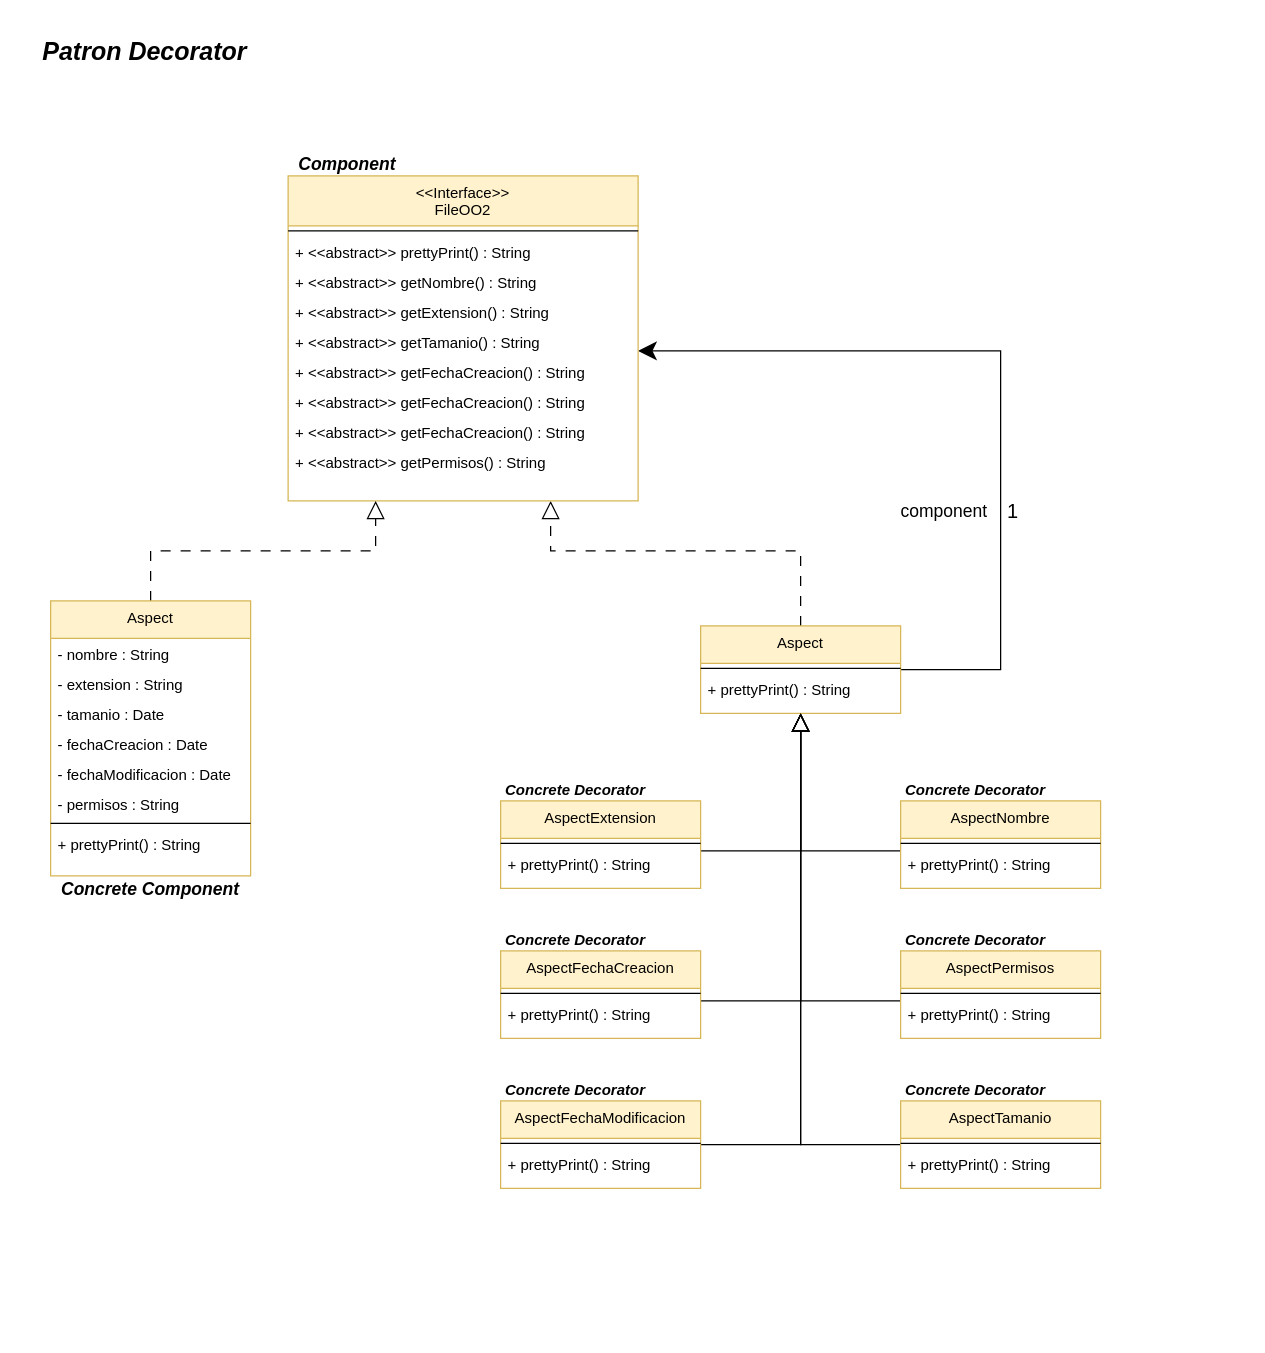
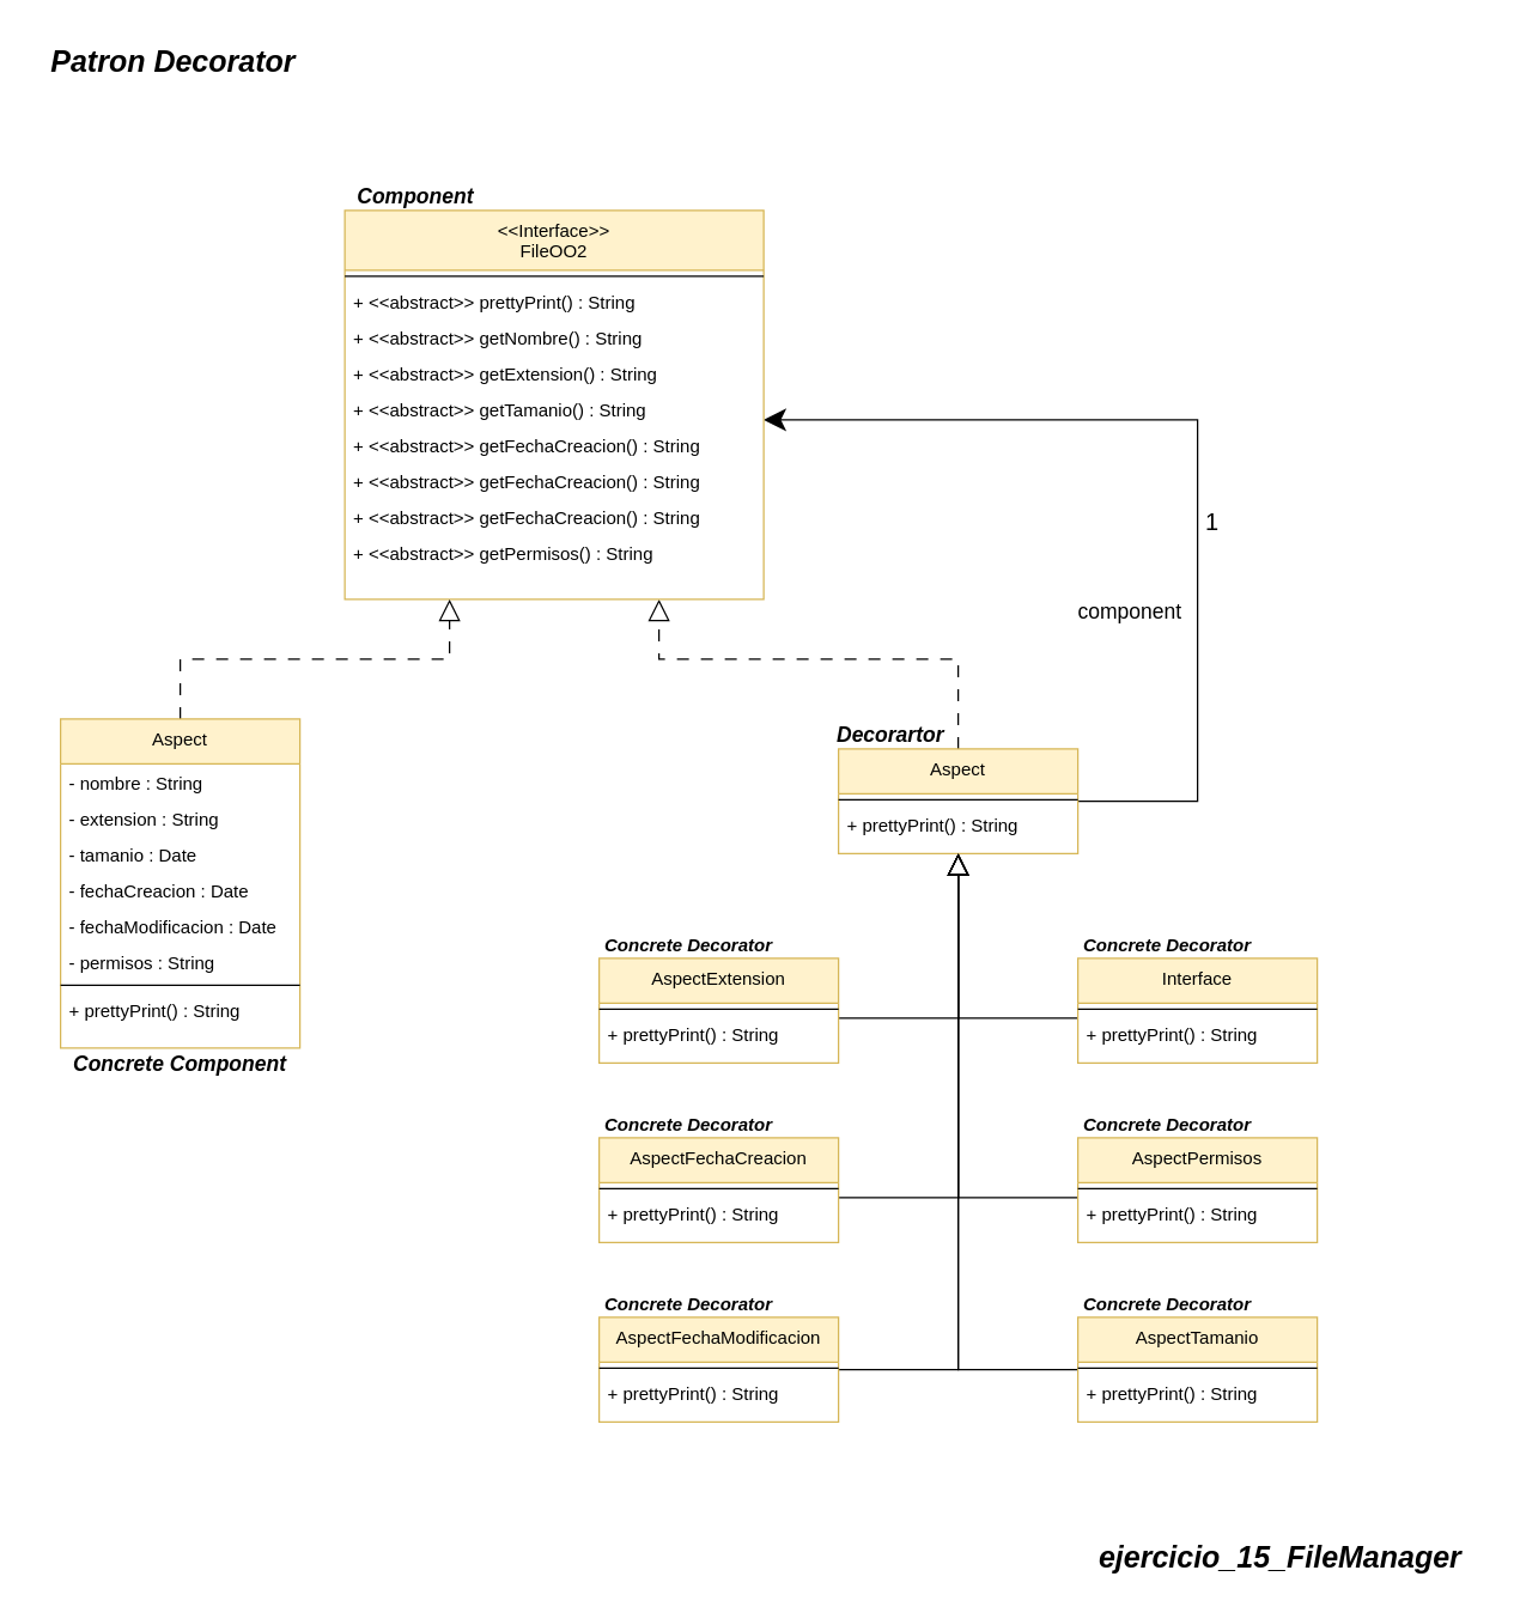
- <mxCell id="63" value="1" style="text;html=1;align=center;verticalAlign=middle;whiteSpace=wrap;rounded=0;fontSize=16;" vertex="1" parent="1"><mxGeometry x="800" y="400" width="20" height="15" as="geometry" /></mxCell>
+ <mxCell id="63" value="1" style="text;html=1;align=center;verticalAlign=middle;whiteSpace=wrap;rounded=0;fontSize=16;" vertex="1" parent="1"><mxGeometry x="800" y="340" width="20" height="15" as="geometry" /></mxCell>
+ <mxCell id="9" value="&lt;font size=&quot;1&quot; style=&quot;&quot;&gt;&lt;b style=&quot;&quot;&gt;&lt;i style=&quot;font-size: 14px;&quot;&gt;Decorartor&lt;/i&gt;&lt;/b&gt;&lt;/font&gt;" style="text;html=1;align=center;verticalAlign=middle;whiteSpace=wrap;rounded=0;fontSize=16;" vertex="1" parent="1"><mxGeometry x="560" y="480" width="70" height="20" as="geometry" /></mxCell>
- <mxCell id="26" value="AspectNombre" style="swimlane;fontStyle=0;align=center;verticalAlign=top;childLayout=stackLayout;horizontal=1;startSize=30;horizontalStack=0;resizeParent=1;resizeLast=0;collapsible=1;marginBottom=0;rounded=0;shadow=0;strokeWidth=1;fillColor=#fff2cc;strokeColor=#d6b656;" vertex="1" parent="1"><mxGeometry x="720" y="640" width="160" height="70" as="geometry"><mxRectangle x="110" y="-20" width="160" height="26" as="alternateBounds" /></mxGeometry></mxCell>
+ <mxCell id="26" value="Interface" style="swimlane;fontStyle=0;align=center;verticalAlign=top;childLayout=stackLayout;horizontal=1;startSize=30;horizontalStack=0;resizeParent=1;resizeLast=0;collapsible=1;marginBottom=0;rounded=0;shadow=0;strokeWidth=1;fillColor=#fff2cc;strokeColor=#d6b656;" vertex="1" parent="1"><mxGeometry x="720" y="640" width="160" height="70" as="geometry"><mxRectangle x="110" y="-20" width="160" height="26" as="alternateBounds" /></mxGeometry></mxCell>
+ <mxCell id="2" value="&lt;span style=&quot;font-size: 20px;&quot;&gt;&lt;b&gt;&lt;i&gt;ejercicio_15_FileManager&lt;/i&gt;&lt;/b&gt;&lt;/span&gt;" style="text;html=1;align=center;verticalAlign=middle;resizable=0;points=[];autosize=1;strokeColor=none;fillColor=none;" vertex="1" parent="1"><mxGeometry x="720" y="1020" width="270" height="40" as="geometry" /></mxCell>
